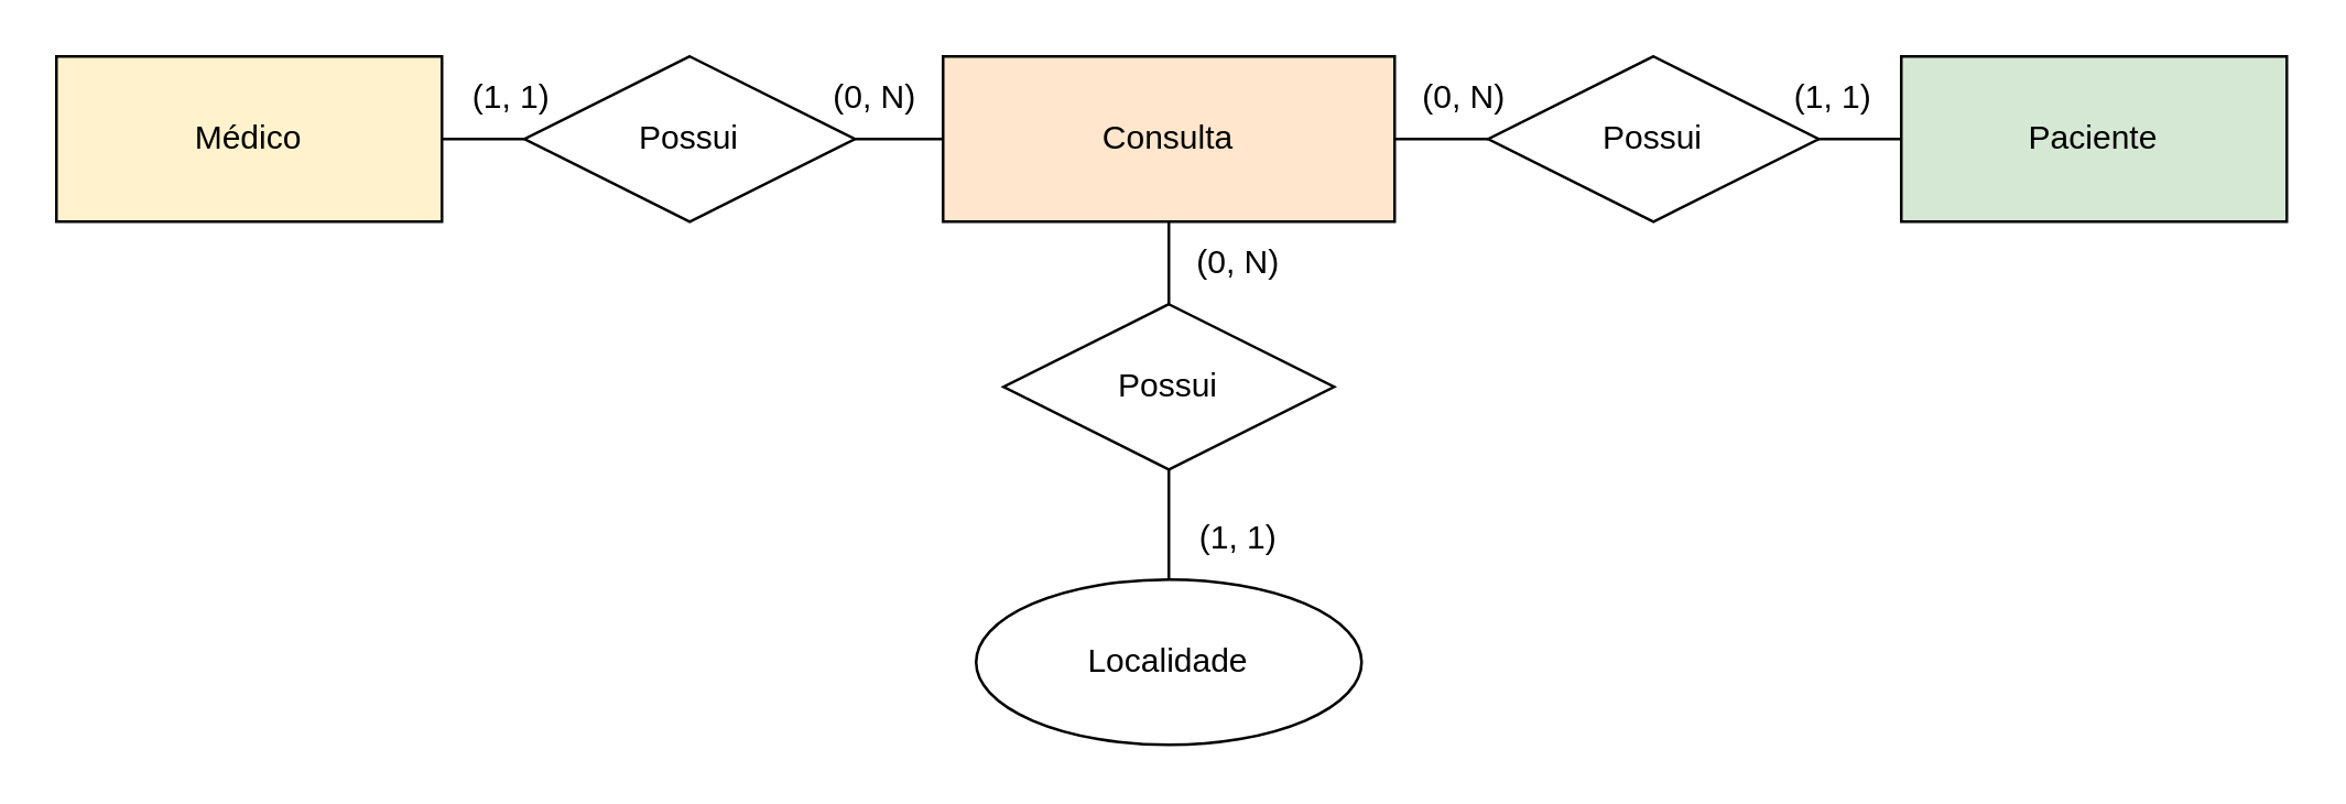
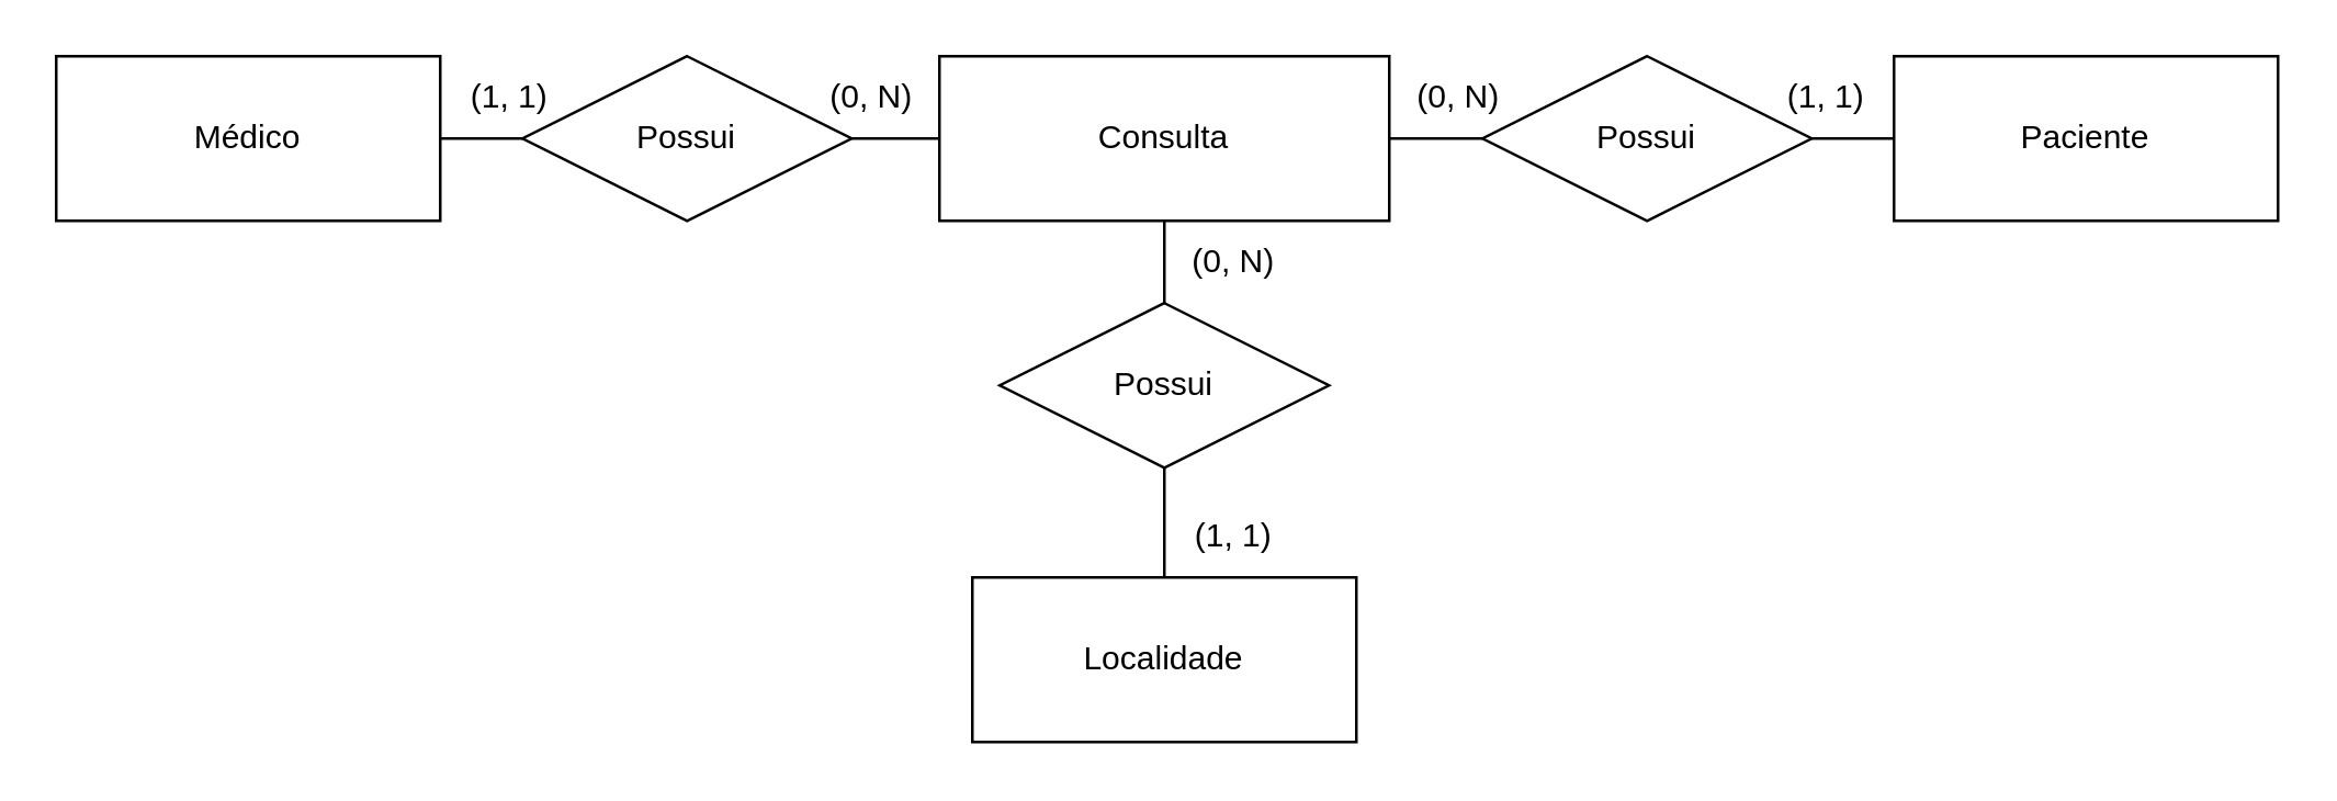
- <mxCell id="2" value="Médico" style="whiteSpace=wrap;html=1;align=center;fillColor=#fff2cc;" parent="1" vertex="1"><mxGeometry x="20" y="20" width="140" height="60" as="geometry" /></mxCell>
+ <mxCell id="2" value="Médico" style="whiteSpace=wrap;html=1;align=center;" parent="1" vertex="1"><mxGeometry x="20" y="20" width="140" height="60" as="geometry" /></mxCell>
- <mxCell id="8" value="Consulta" style="whiteSpace=wrap;html=1;align=center;fillColor=#ffe6cc;" parent="1" vertex="1"><mxGeometry x="342" y="20" width="164" height="60" as="geometry" /></mxCell>
+ <mxCell id="8" value="Consulta" style="whiteSpace=wrap;html=1;align=center;" parent="1" vertex="1"><mxGeometry x="342" y="20" width="164" height="60" as="geometry" /></mxCell>
- <mxCell id="3" value="Paciente" style="whiteSpace=wrap;html=1;align=center;fillColor=#d5e8d4;" parent="1" vertex="1"><mxGeometry x="690" y="20" width="140" height="60" as="geometry" /></mxCell>
+ <mxCell id="3" value="Paciente" style="whiteSpace=wrap;html=1;align=center;" parent="1" vertex="1"><mxGeometry x="690" y="20" width="140" height="60" as="geometry" /></mxCell>
- <mxCell id="4" value="Localidade" style="ellipse;whiteSpace=wrap;html=1;align=center;" parent="1" vertex="1"><mxGeometry x="354" y="210" width="140" height="60" as="geometry" /></mxCell>
+ <mxCell id="4" value="Localidade" style="whiteSpace=wrap;html=1;align=center;" parent="1" vertex="1"><mxGeometry x="354" y="210" width="140" height="60" as="geometry" /></mxCell>
